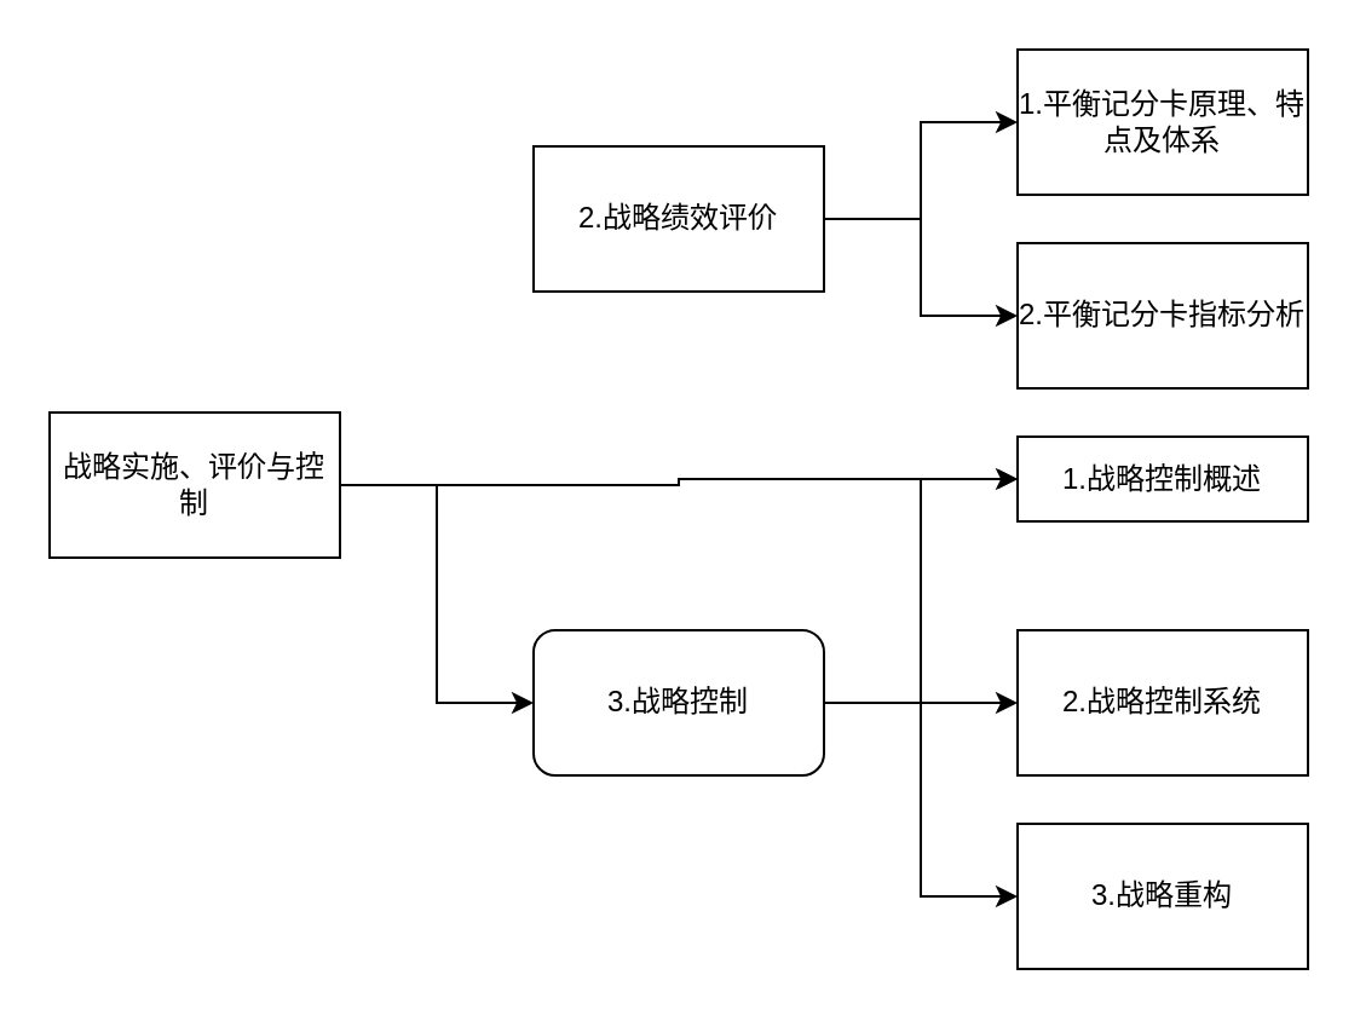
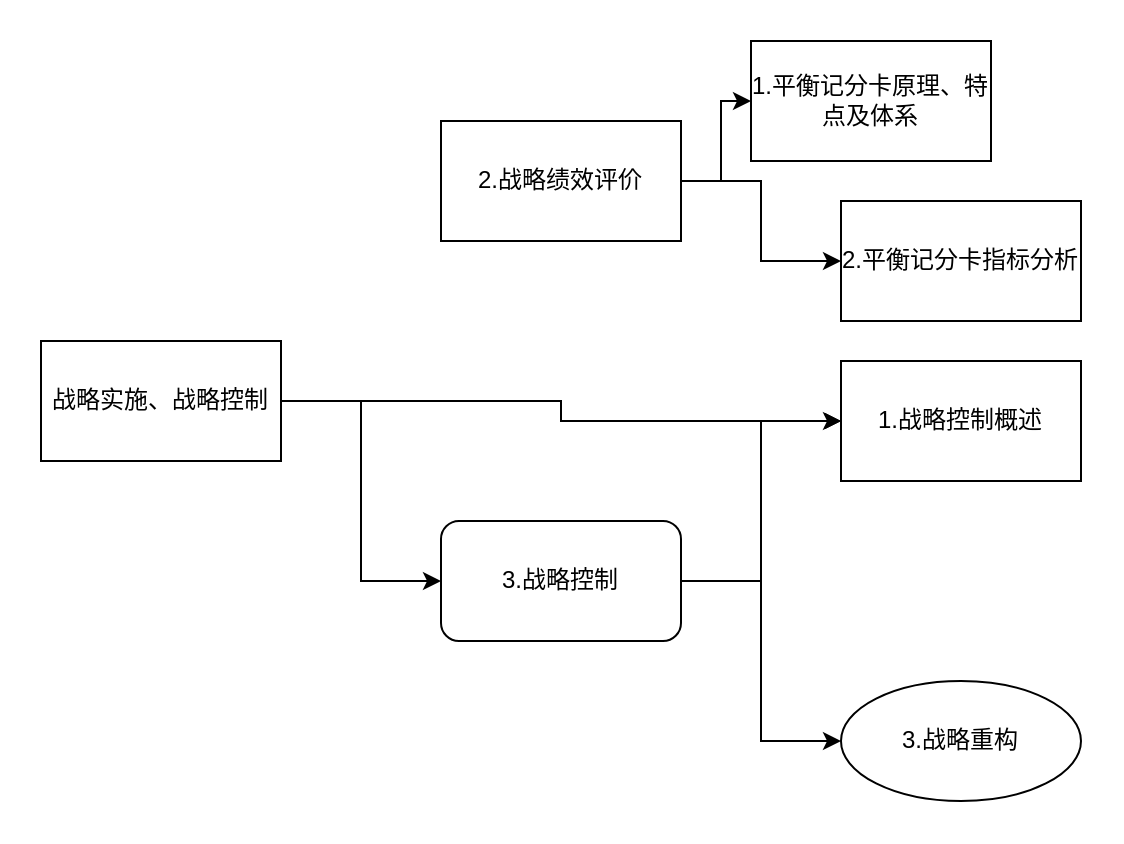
- <mxCell id="12" value="1.平衡记分卡原理、特点及体系" style="rounded=0;whiteSpace=wrap;html=1;" parent="1" vertex="1"><mxGeometry x="420" y="20" width="120" height="60" as="geometry" /></mxCell>
+ <mxCell id="12" value="1.平衡记分卡原理、特点及体系" style="rounded=0;whiteSpace=wrap;html=1;" parent="1" vertex="1"><mxGeometry x="375" y="20" width="120" height="60" as="geometry" /></mxCell>
- <mxCell id="14" value="1.战略控制概述" style="rounded=0;whiteSpace=wrap;html=1;" parent="1" vertex="1"><mxGeometry x="420" y="180" width="120" height="35" as="geometry" /></mxCell>
+ <mxCell id="14" value="1.战略控制概述" style="rounded=0;whiteSpace=wrap;html=1;" parent="1" vertex="1"><mxGeometry x="420" y="180" width="120" height="60" as="geometry" /></mxCell>
- <mxCell id="4" value="战略实施、评价与控制" style="rounded=0;whiteSpace=wrap;html=1;" parent="1" vertex="1"><mxGeometry x="20" y="170" width="120" height="60" as="geometry" /></mxCell>
+ <mxCell id="4" value="战略实施、战略控制" style="rounded=0;whiteSpace=wrap;html=1;" parent="1" vertex="1"><mxGeometry x="20" y="170" width="120" height="60" as="geometry" /></mxCell>
- <mxCell id="8" value="" style="edgeStyle=orthogonalEdgeStyle;rounded=0;orthogonalLoop=1;jettySize=auto;html=1;entryX=0;entryY=0.5;entryDx=0;entryDy=0;" parent="1" source="11" target="15" edge="1"><mxGeometry relative="1" as="geometry" /></mxCell>
- <mxCell id="15" value="2.战略控制系统" style="rounded=0;whiteSpace=wrap;html=1;" parent="1" vertex="1"><mxGeometry x="420" y="260" width="120" height="60" as="geometry" /></mxCell>
- <mxCell id="16" value="3.战略重构" style="rounded=0;whiteSpace=wrap;html=1;" parent="1" vertex="1"><mxGeometry x="420" y="340" width="120" height="60" as="geometry" /></mxCell>
+ <mxCell id="16" value="3.战略重构" style="ellipse;whiteSpace=wrap;html=1;" parent="1" vertex="1"><mxGeometry x="420" y="340" width="120" height="60" as="geometry" /></mxCell>
